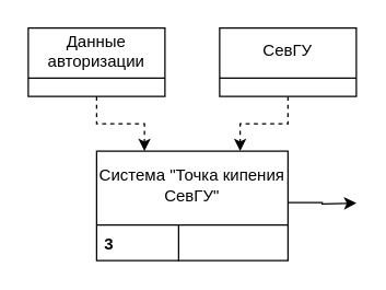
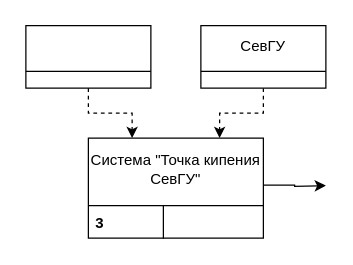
- <mxCell id="24" value="Данные авторизации" style="text;html=1;strokeColor=none;fillColor=none;align=center;verticalAlign=middle;whiteSpace=wrap;rounded=0;" vertex="1" parent="21"><mxGeometry y="8.333" width="100" height="16.667" as="geometry" /></mxCell>
